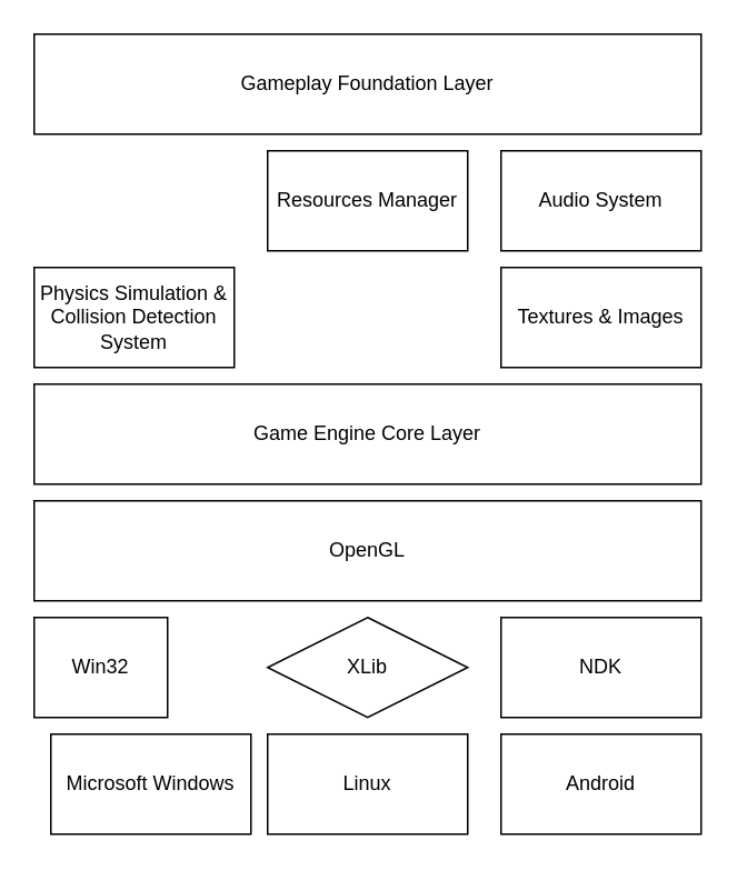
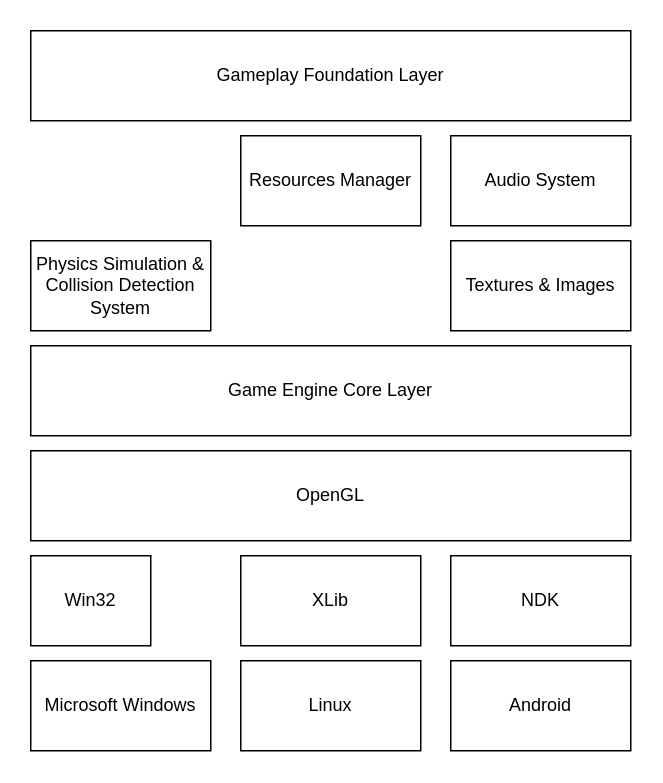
- <mxCell id="6" value="XLib" style="rhombus;whiteSpace=wrap;html=1;" vertex="1" parent="1"><mxGeometry x="160" y="370" width="120" height="60" as="geometry" /></mxCell>
+ <mxCell id="6" value="XLib" style="rounded=0;whiteSpace=wrap;html=1;" vertex="1" parent="1"><mxGeometry x="160" y="370" width="120" height="60" as="geometry" /></mxCell>
- <mxCell id="2" value="Microsoft Windows" style="rounded=0;whiteSpace=wrap;html=1;" vertex="1" parent="1"><mxGeometry x="30" y="440" width="120" height="60" as="geometry" /></mxCell>
+ <mxCell id="2" value="Microsoft Windows" style="rounded=0;whiteSpace=wrap;html=1;" vertex="1" parent="1"><mxGeometry x="20" y="440" width="120" height="60" as="geometry" /></mxCell>
